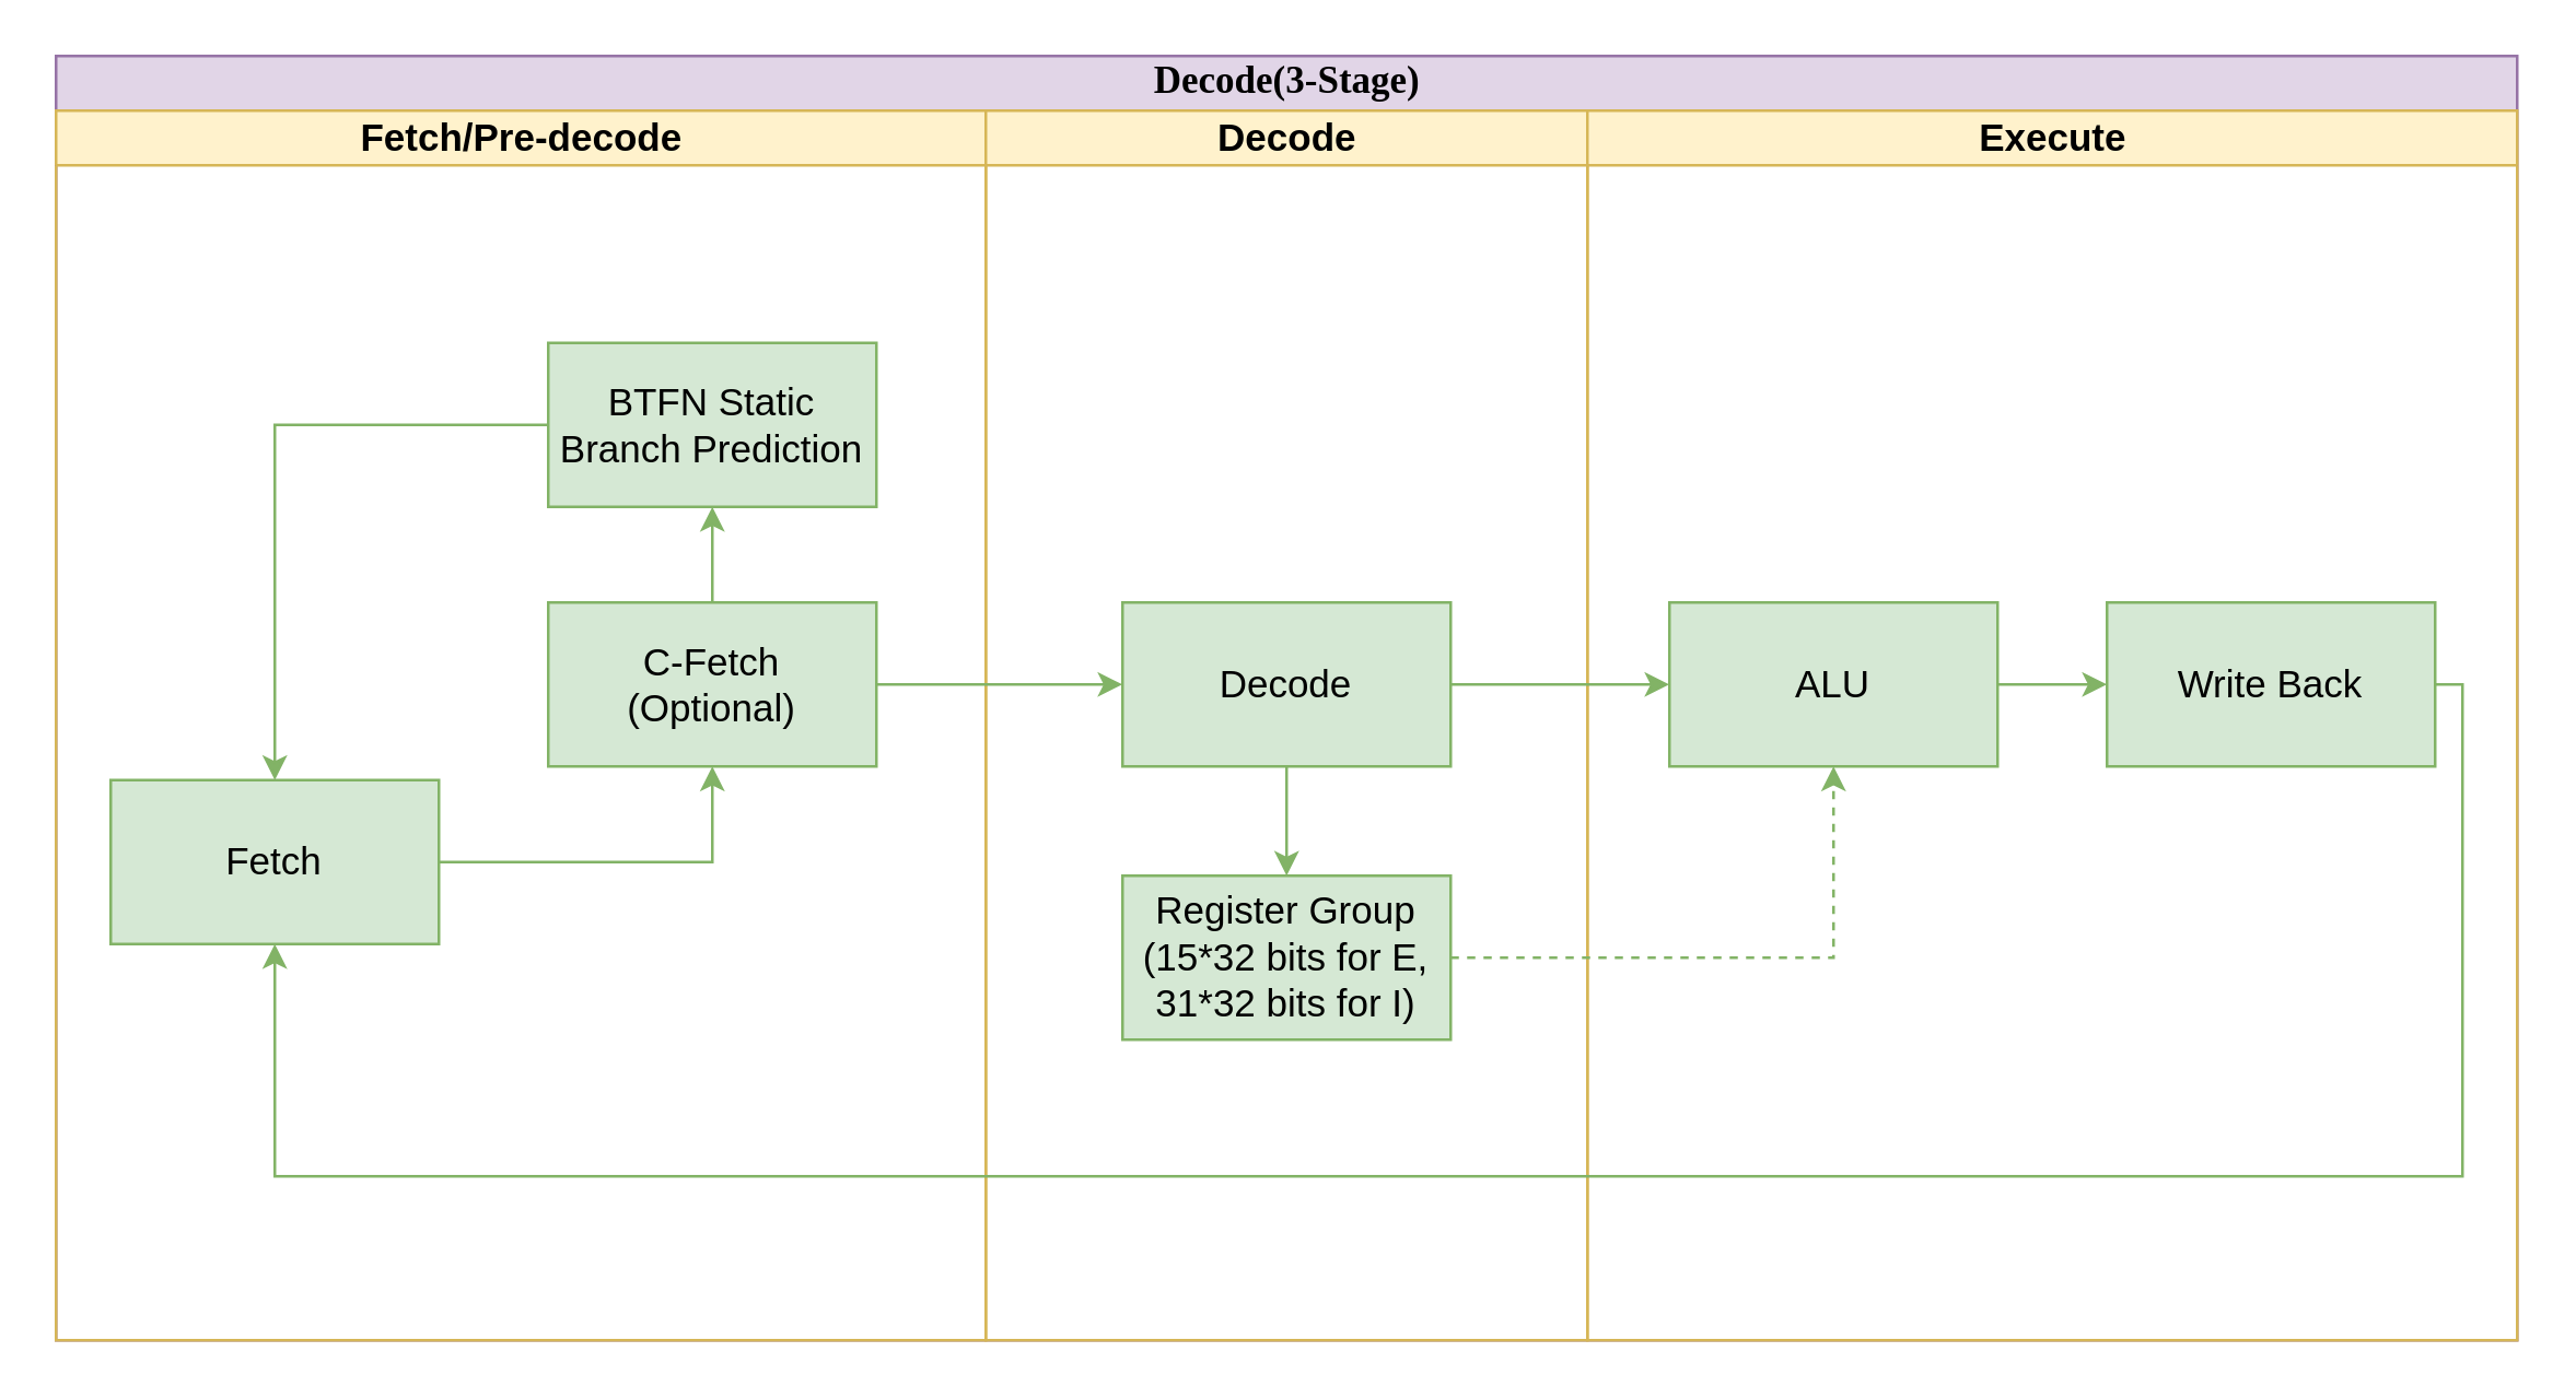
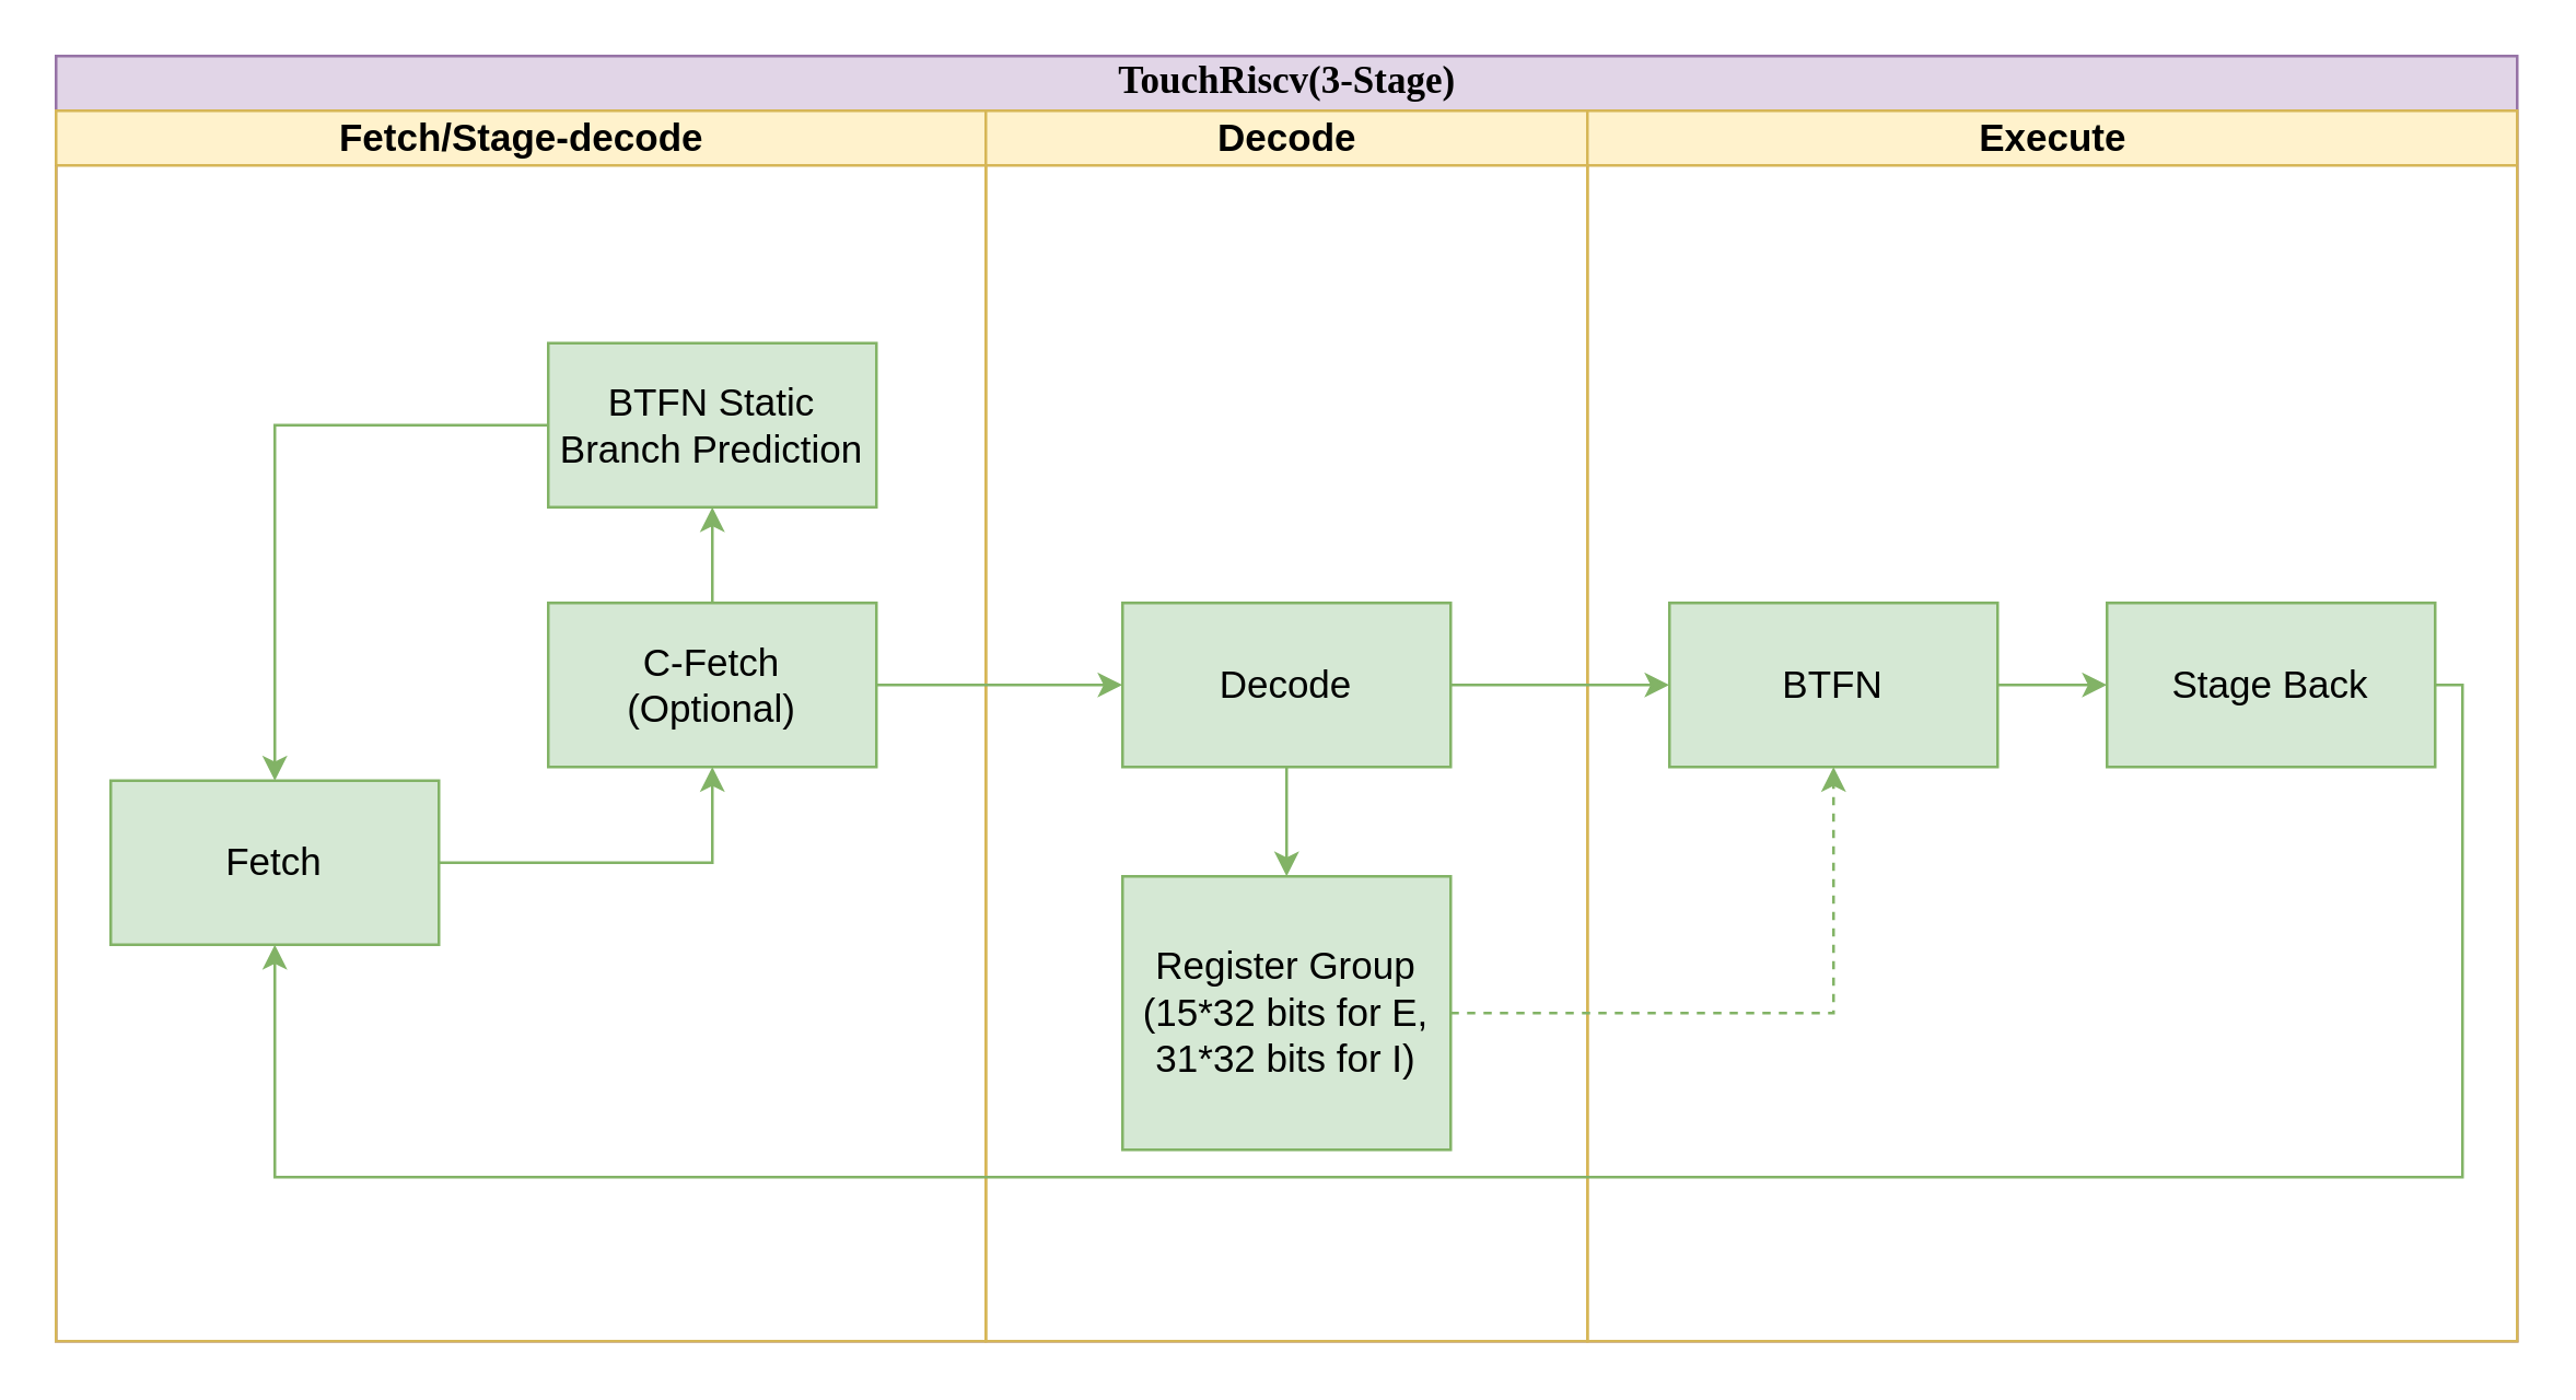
- <mxCell id="2" value="Decode(3-Stage)" style="swimlane;html=1;childLayout=stackLayout;startSize=20;rounded=0;shadow=0;comic=0;labelBackgroundColor=none;strokeWidth=1;fontFamily=Verdana;fontSize=14;align=center;fillColor=#e1d5e7;strokeColor=#9673a6;fontStyle=1" parent="1" vertex="1"><mxGeometry x="20" y="20" width="900" height="470" as="geometry" /></mxCell>
+ <mxCell id="2" value="TouchRiscv(3-Stage)" style="swimlane;html=1;childLayout=stackLayout;startSize=20;rounded=0;shadow=0;comic=0;labelBackgroundColor=none;strokeWidth=1;fontFamily=Verdana;fontSize=14;align=center;fillColor=#e1d5e7;strokeColor=#9673a6;fontStyle=1" parent="1" vertex="1"><mxGeometry x="20" y="20" width="900" height="470" as="geometry" /></mxCell>
- <mxCell id="3" value="Fetch/Pre-decode" style="swimlane;html=1;startSize=20;fillColor=#fff2cc;strokeColor=#d6b656;fontSize=14;fontStyle=1" parent="2" vertex="1"><mxGeometry y="20" width="340" height="450" as="geometry" /></mxCell>
+ <mxCell id="3" value="Fetch/Stage-decode" style="swimlane;html=1;startSize=20;fillColor=#fff2cc;strokeColor=#d6b656;fontSize=14;fontStyle=1" parent="2" vertex="1"><mxGeometry y="20" width="340" height="450" as="geometry" /></mxCell>
- <mxCell id="15" value="ALU" style="rounded=0;whiteSpace=wrap;html=1;fillColor=#d5e8d4;strokeColor=#82b366;fontSize=14;fontStyle=0" vertex="1" parent="14"><mxGeometry x="30" y="180" width="120" height="60" as="geometry" /></mxCell>
+ <mxCell id="15" value="BTFN" style="rounded=0;whiteSpace=wrap;html=1;fillColor=#d5e8d4;strokeColor=#82b366;fontSize=14;fontStyle=0" vertex="1" parent="14"><mxGeometry x="30" y="180" width="120" height="60" as="geometry" /></mxCell>
- <mxCell id="16" value="Write Back" style="rounded=0;whiteSpace=wrap;html=1;fillColor=#d5e8d4;strokeColor=#82b366;fontSize=14;fontStyle=0" vertex="1" parent="14"><mxGeometry x="190" y="180" width="120" height="60" as="geometry" /></mxCell>
+ <mxCell id="16" value="Stage Back" style="rounded=0;whiteSpace=wrap;html=1;fillColor=#d5e8d4;strokeColor=#82b366;fontSize=14;fontStyle=0" vertex="1" parent="14"><mxGeometry x="190" y="180" width="120" height="60" as="geometry" /></mxCell>
- <mxCell id="13" value="Register Group&lt;br style=&quot;font-size: 14px;&quot;&gt;(15*32 bits for E,&lt;br style=&quot;font-size: 14px;&quot;&gt;31*32 bits for I)" style="rounded=0;whiteSpace=wrap;html=1;fillColor=#d5e8d4;strokeColor=#82b366;fontSize=14;fontStyle=0" vertex="1" parent="10"><mxGeometry x="50" y="280" width="120" height="60" as="geometry" /></mxCell>
+ <mxCell id="13" value="Register Group&lt;br style=&quot;font-size: 14px;&quot;&gt;(15*32 bits for E,&lt;br style=&quot;font-size: 14px;&quot;&gt;31*32 bits for I)" style="rounded=0;whiteSpace=wrap;html=1;fillColor=#d5e8d4;strokeColor=#82b366;fontSize=14;fontStyle=0" vertex="1" parent="10"><mxGeometry x="50" y="280" width="120" height="100" as="geometry" /></mxCell>
